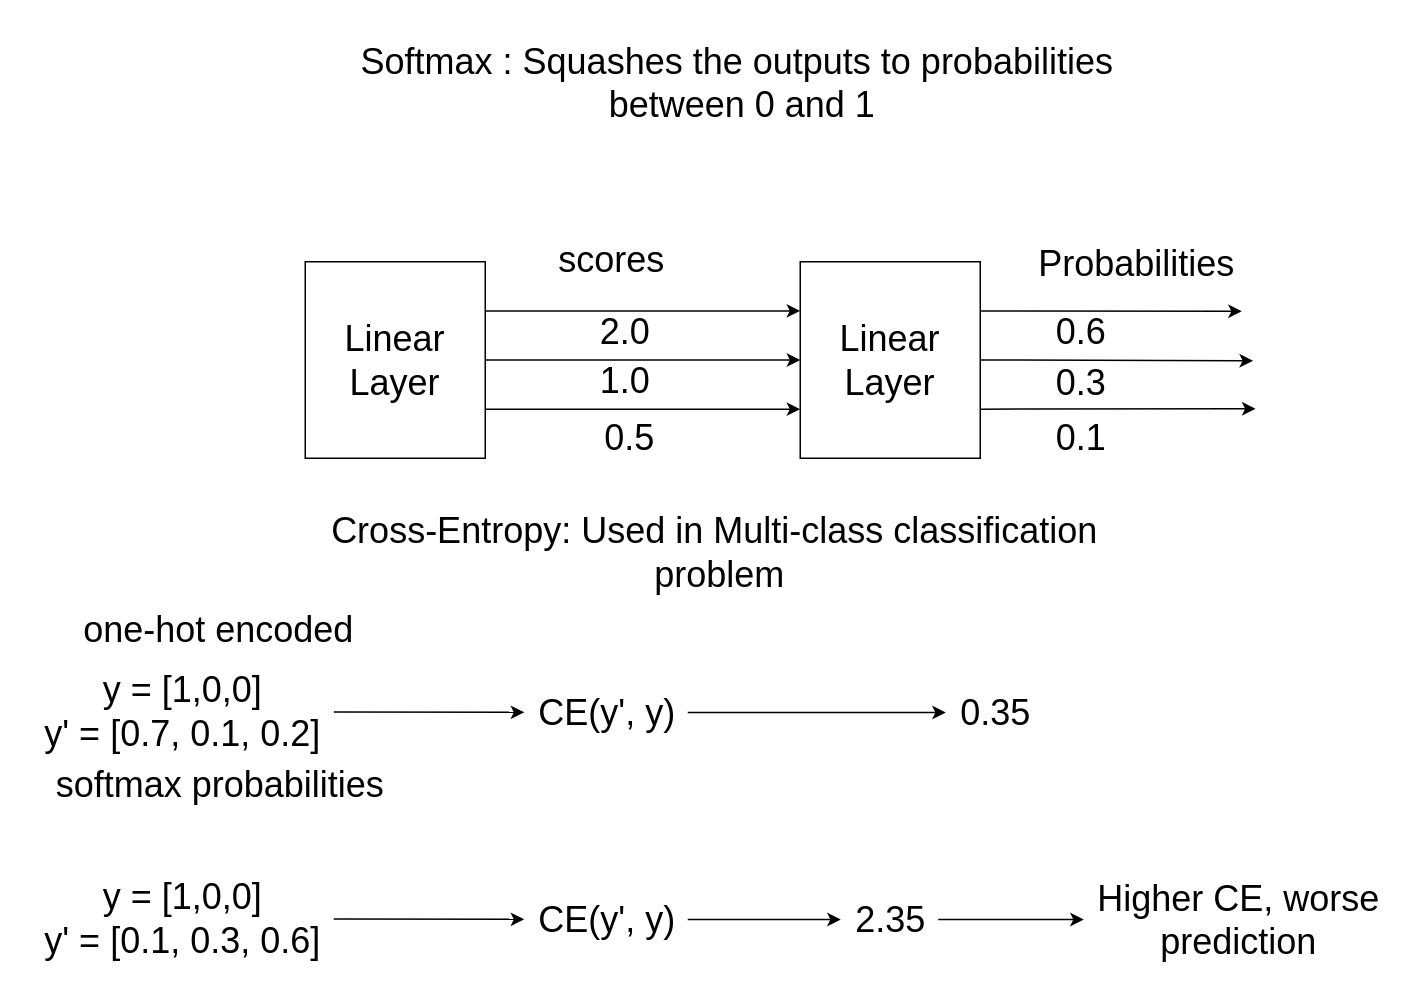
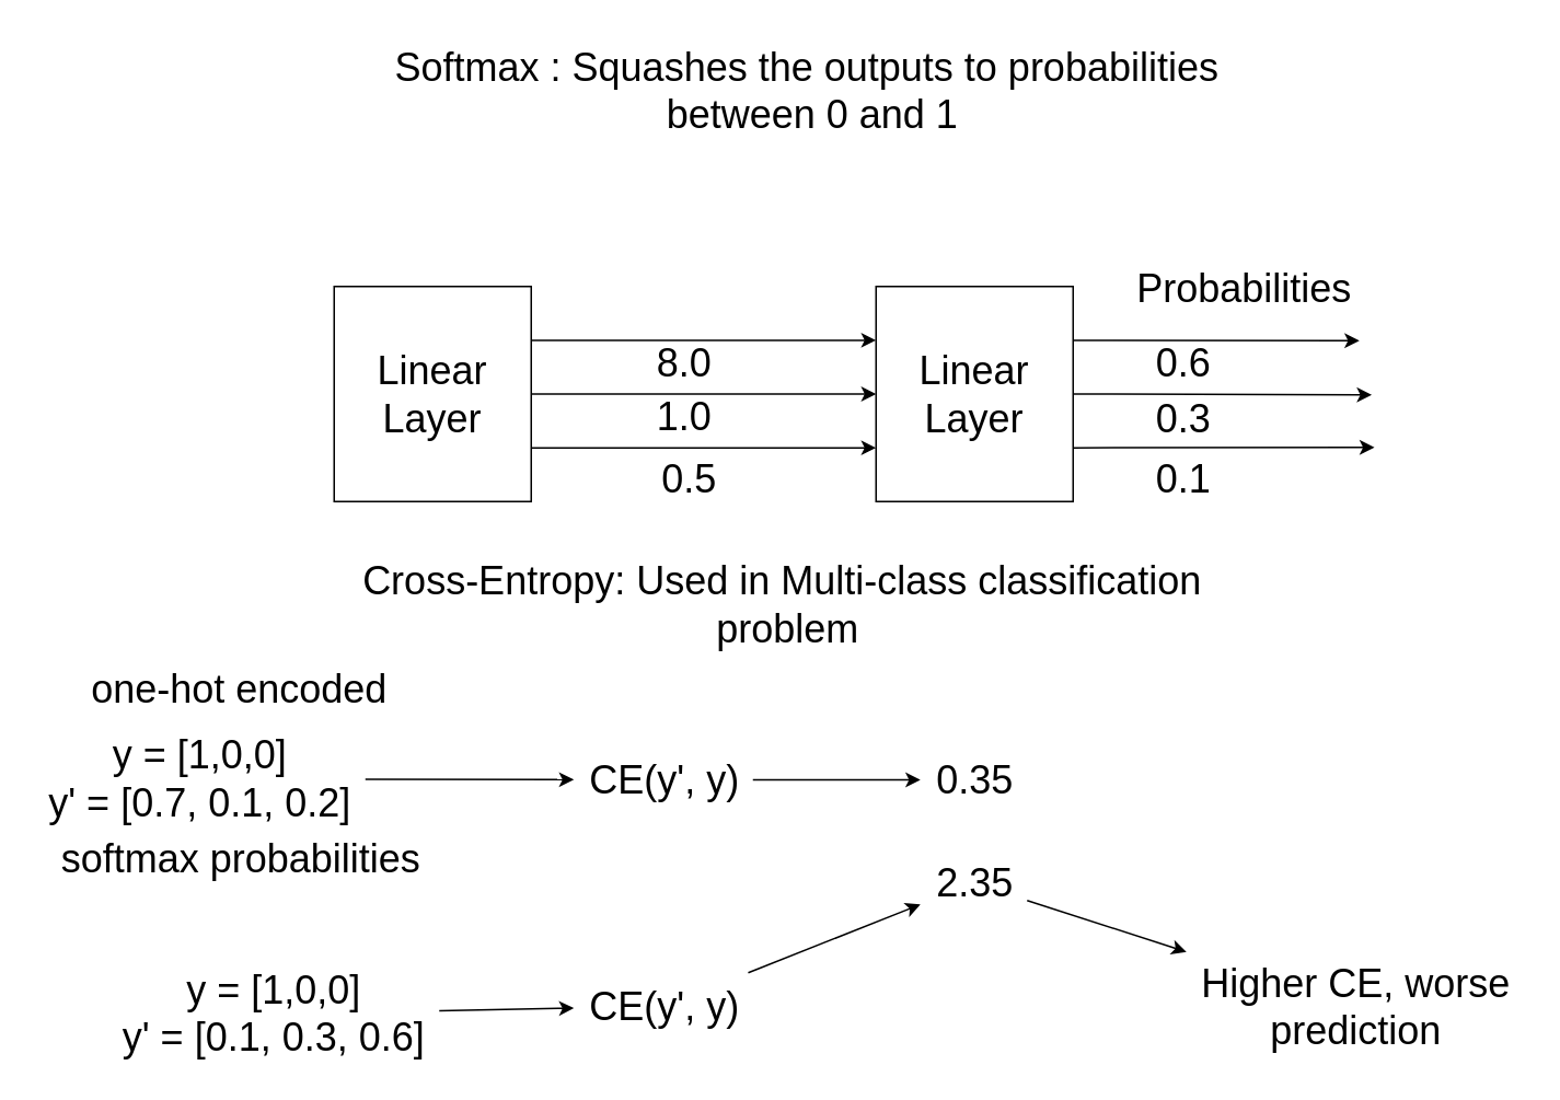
- <mxCell id="10" value="scores" style="text;html=1;align=center;verticalAlign=middle;resizable=0;points=[];autosize=1;strokeColor=none;fillColor=none;fontSize=24;" vertex="1" parent="1"><mxGeometry x="362" y="152" width="89" height="41" as="geometry" /></mxCell>
- <mxCell id="15" value="2.0" style="text;html=1;align=center;verticalAlign=middle;resizable=0;points=[];autosize=1;strokeColor=none;fillColor=none;fontSize=24;" vertex="1" parent="1"><mxGeometry x="390" y="200" width="51" height="41" as="geometry" /></mxCell>
+ <mxCell id="15" value="8.0" style="text;html=1;align=center;verticalAlign=middle;resizable=0;points=[];autosize=1;strokeColor=none;fillColor=none;fontSize=24;" vertex="1" parent="1"><mxGeometry x="390" y="200" width="51" height="41" as="geometry" /></mxCell>
- <mxCell id="24" value="0.35" style="text;html=1;align=center;verticalAlign=middle;resizable=0;points=[];autosize=1;strokeColor=none;fillColor=none;fontSize=24;" vertex="1" parent="1"><mxGeometry x="630" y="454" width="65" height="41" as="geometry" /></mxCell>
+ <mxCell id="24" value="0.35" style="text;html=1;align=center;verticalAlign=middle;resizable=0;points=[];autosize=1;strokeColor=none;fillColor=none;fontSize=24;" vertex="1" parent="1"><mxGeometry x="560" y="454" width="65" height="41" as="geometry" /></mxCell>
- <mxCell id="26" value="y = [1,0,0]&lt;br&gt;y' = [0.1, 0.3, 0.6]" style="text;html=1;align=center;verticalAlign=middle;resizable=0;points=[];autosize=1;strokeColor=none;fillColor=none;fontSize=24;" vertex="1" parent="1"><mxGeometry x="20" y="577" width="202" height="70" as="geometry" /></mxCell>
+ <mxCell id="26" value="y = [1,0,0]&lt;br&gt;y' = [0.1, 0.3, 0.6]" style="text;html=1;align=center;verticalAlign=middle;resizable=0;points=[];autosize=1;strokeColor=none;fillColor=none;fontSize=24;" vertex="1" parent="1"><mxGeometry x="65" y="582" width="202" height="70" as="geometry" /></mxCell>
- <mxCell id="30" value="2.35" style="text;html=1;align=center;verticalAlign=middle;resizable=0;points=[];autosize=1;strokeColor=none;fillColor=none;fontSize=24;" vertex="1" parent="1"><mxGeometry x="560" y="592" width="65" height="41" as="geometry" /></mxCell>
+ <mxCell id="30" value="2.35" style="text;html=1;align=center;verticalAlign=middle;resizable=0;points=[];autosize=1;strokeColor=none;fillColor=none;fontSize=24;" vertex="1" parent="1"><mxGeometry x="560" y="517" width="65" height="41" as="geometry" /></mxCell>
